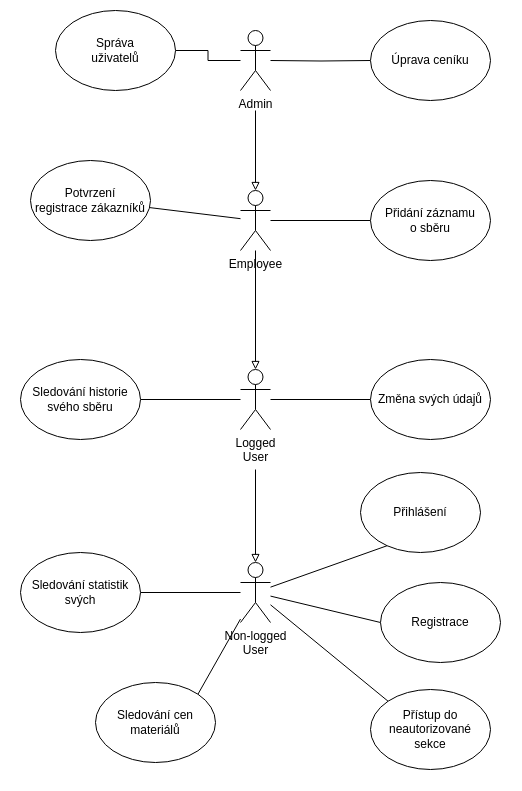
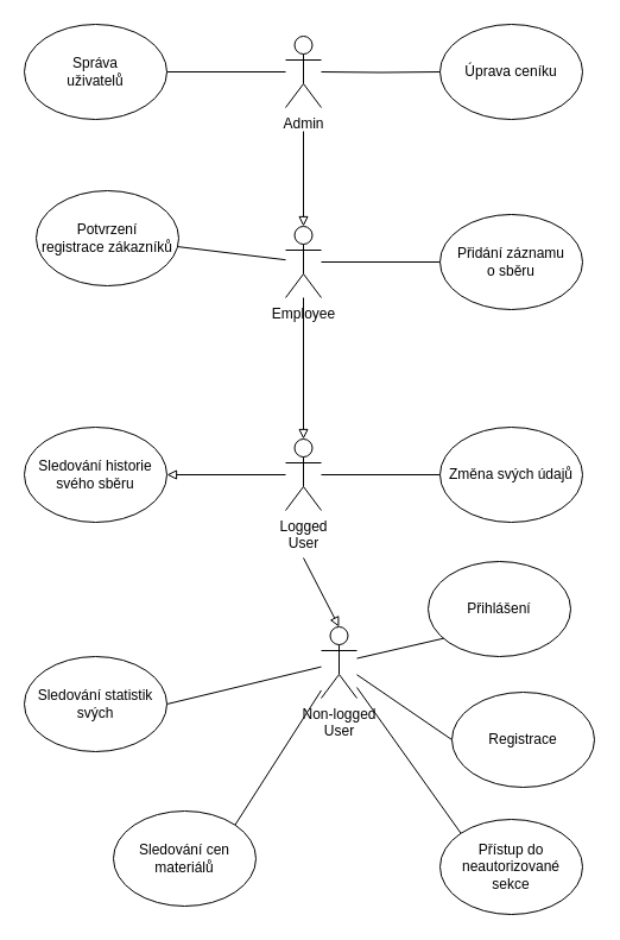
- <mxCell id="29" value="Správa&lt;br&gt;uživatelů" style="ellipse;whiteSpace=wrap;html=1;" parent="1" vertex="1"><mxGeometry x="55" y="10" width="120" height="80" as="geometry" /></mxCell>
+ <mxCell id="29" value="Správa&lt;br&gt;uživatelů" style="ellipse;whiteSpace=wrap;html=1;" parent="1" vertex="1"><mxGeometry x="20" y="20" width="120" height="80" as="geometry" /></mxCell>
- <mxCell id="3" style="rounded=0;orthogonalLoop=1;jettySize=auto;html=1;endArrow=none;endFill=0;" parent="1" source="5" target="13" edge="1"><mxGeometry relative="1" as="geometry" /></mxCell>
+ <mxCell id="3" style="rounded=0;orthogonalLoop=1;jettySize=auto;html=1;endArrow=block;endFill=0;" parent="1" source="5" target="13" edge="1"><mxGeometry relative="1" as="geometry" /></mxCell>
- <mxCell id="12" value="Non-logged&lt;br&gt;User" style="shape=umlActor;verticalLabelPosition=bottom;verticalAlign=top;html=1;outlineConnect=0;" parent="1" vertex="1"><mxGeometry x="240" y="562" width="30" height="60" as="geometry" /></mxCell>
+ <mxCell id="12" value="Non-logged&lt;br&gt;User" style="shape=umlActor;verticalLabelPosition=bottom;verticalAlign=top;html=1;outlineConnect=0;" parent="1" vertex="1"><mxGeometry x="270" y="527" width="30" height="60" as="geometry" /></mxCell>
